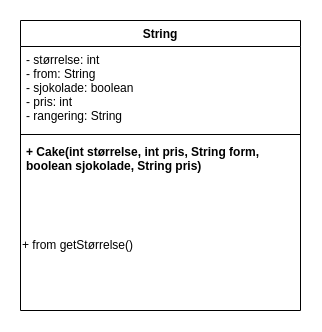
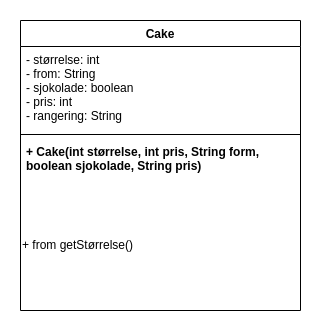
- <mxCell id="2" value="String" style="swimlane;fontStyle=1;align=center;verticalAlign=top;childLayout=stackLayout;horizontal=1;startSize=26;horizontalStack=0;resizeParent=1;resizeParentMax=0;resizeLast=0;collapsible=1;marginBottom=0;" vertex="1" parent="1"><mxGeometry x="20" y="20" width="280" height="290" as="geometry" /></mxCell>
+ <mxCell id="2" value="Cake" style="swimlane;fontStyle=1;align=center;verticalAlign=top;childLayout=stackLayout;horizontal=1;startSize=26;horizontalStack=0;resizeParent=1;resizeParentMax=0;resizeLast=0;collapsible=1;marginBottom=0;" vertex="1" parent="1"><mxGeometry x="20" y="20" width="280" height="290" as="geometry" /></mxCell>
